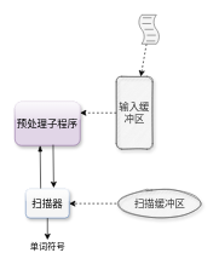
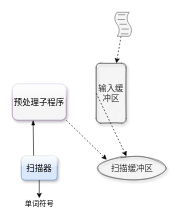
- <mxCell id="10" value="" style="endArrow=classic;html=1;exitX=0;exitY=0.5;exitDx=0;exitDy=0;entryX=1;entryY=0.25;entryDx=0;entryDy=0;dashed=1;" edge="1" parent="1" source="4" target="2"><mxGeometry width="50" height="50" relative="1" as="geometry"><mxPoint x="-160" y="230" as="sourcePoint" /><mxPoint x="-110" y="180" as="targetPoint" /></mxGeometry></mxCell>
+ <mxCell id="10" value="" style="endArrow=classic;html=1;exitX=0;exitY=0.5;exitDx=0;exitDy=0;dashed=1;" edge="1" parent="1" source="4" target="5"><mxGeometry width="50" height="50" relative="1" as="geometry"><mxPoint x="-160" y="230" as="sourcePoint" /><mxPoint x="-110" y="180" as="targetPoint" /></mxGeometry></mxCell>
- <mxCell id="2" value="&lt;font style=&quot;font-size: 14px&quot;&gt;预处理子程序&lt;/font&gt;" style="rounded=1;whiteSpace=wrap;html=1;fillColor=#e1d5e7;strokeColor=#9673a6;glass=1;shadow=1;sketch=0;" vertex="1" parent="1"><mxGeometry x="20" y="140" width="90" height="60" as="geometry" /></mxCell>
+ <mxCell id="2" value="&lt;font style=&quot;font-size: 14px&quot;&gt;预处理子程序&lt;/font&gt;" style="rounded=1;whiteSpace=wrap;html=1;fillColor=#f5f5f5;strokeColor=#9673a6;glass=1;shadow=1;sketch=0;" vertex="1" parent="1"><mxGeometry x="20" y="140" width="90" height="60" as="geometry" /></mxCell>
- <mxCell id="6" value="" style="endArrow=classic;html=1;exitX=0.587;exitY=0.983;exitDx=0;exitDy=0;exitPerimeter=0;entryX=0.643;entryY=-0.045;entryDx=0;entryDy=0;entryPerimeter=0;" edge="1" parent="1" source="2" target="3"><mxGeometry width="50" height="50" relative="1" as="geometry"><mxPoint x="-20" y="260" as="sourcePoint" /><mxPoint x="30" y="210" as="targetPoint" /></mxGeometry></mxCell>
+ <mxCell id="11" value="" style="endArrow=classic;html=1;dashed=1;exitX=1;exitY=1;exitDx=0;exitDy=0;entryX=0;entryY=0;entryDx=0;entryDy=0;" edge="1" parent="1" source="2" target="5"><mxGeometry width="50" height="50" relative="1" as="geometry"><mxPoint x="-170" y="320" as="sourcePoint" /><mxPoint x="-120" y="270" as="targetPoint" /></mxGeometry></mxCell>
- <mxCell id="3" value="&lt;font style=&quot;font-size: 14px&quot;&gt;扫描器&lt;/font&gt;" style="rounded=1;whiteSpace=wrap;html=1;fillColor=#f5f5f5;strokeColor=#6c8ebf;shadow=1;glass=1;" vertex="1" parent="1"><mxGeometry x="35" y="260" width="60" height="40" as="geometry" /></mxCell>
+ <mxCell id="3" value="&lt;font style=&quot;font-size: 14px&quot;&gt;扫描器&lt;/font&gt;" style="rounded=1;whiteSpace=wrap;html=1;fillColor=#dae8fc;strokeColor=#6c8ebf;shadow=1;glass=1;" vertex="1" parent="1"><mxGeometry x="35" y="260" width="60" height="40" as="geometry" /></mxCell>
- <mxCell id="12" value="" style="endArrow=classic;html=1;dashed=1;exitX=0;exitY=0.5;exitDx=0;exitDy=0;entryX=1;entryY=0.5;entryDx=0;entryDy=0;" edge="1" parent="1" source="5" target="3"><mxGeometry width="50" height="50" relative="1" as="geometry"><mxPoint x="150" y="350" as="sourcePoint" /><mxPoint x="200" y="300" as="targetPoint" /></mxGeometry></mxCell>
